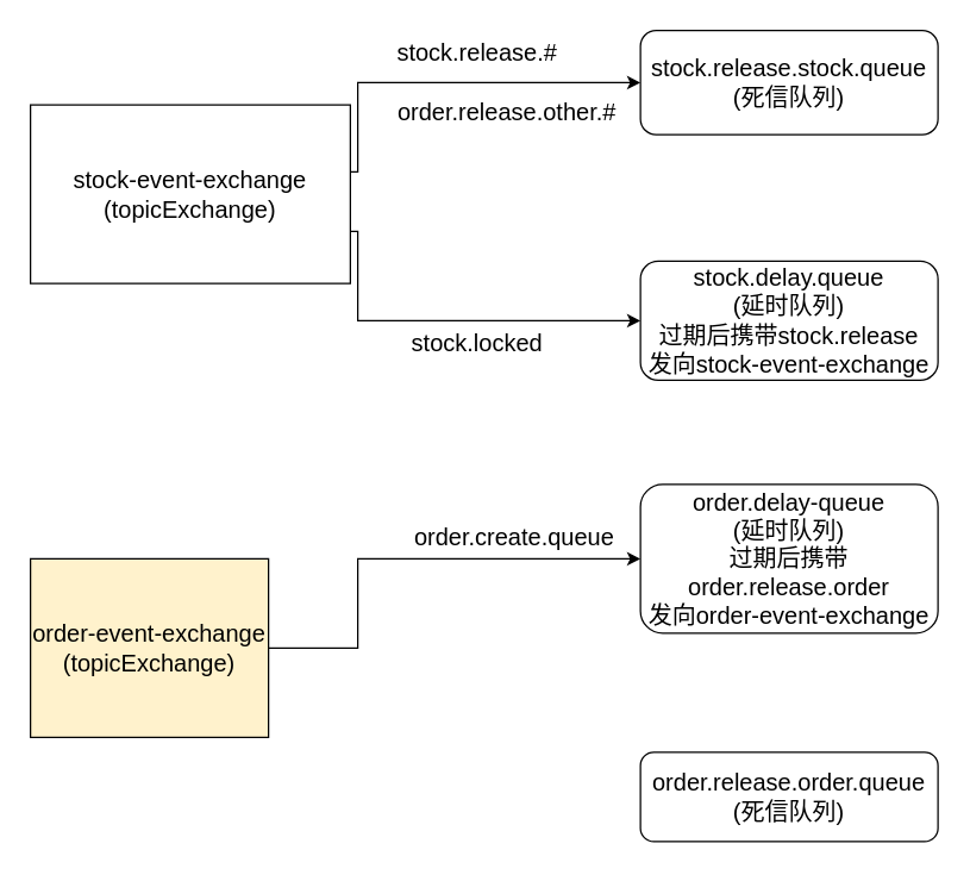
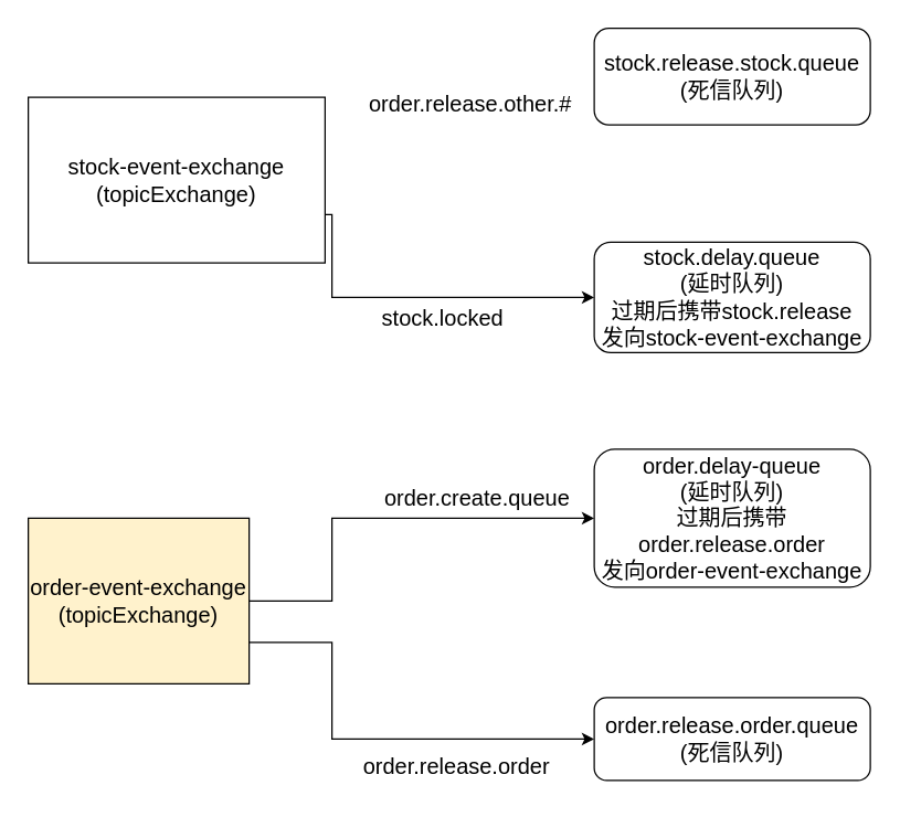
- <mxCell id="7" value="stock.release.#" style="text;html=1;align=center;verticalAlign=middle;resizable=0;points=[];autosize=1;strokeColor=none;fillColor=none;fontSize=16;" vertex="1" parent="1"><mxGeometry x="255" y="20" width="130" height="30" as="geometry" /></mxCell>
- <mxCell id="2" style="edgeStyle=orthogonalEdgeStyle;rounded=0;orthogonalLoop=1;jettySize=auto;html=1;exitX=1;exitY=0.5;exitDx=0;exitDy=0;entryX=0;entryY=0.5;entryDx=0;entryDy=0;fontSize=16;" edge="1" parent="1" source="4" target="5"><mxGeometry relative="1" as="geometry"><Array as="points"><mxPoint x="180" y="115" /><mxPoint x="240" y="115" /><mxPoint x="240" y="55" /></Array></mxGeometry></mxCell>
+ <mxCell id="12" style="edgeStyle=orthogonalEdgeStyle;rounded=0;orthogonalLoop=1;jettySize=auto;html=1;exitX=1;exitY=0.75;exitDx=0;exitDy=0;entryX=0;entryY=0.5;entryDx=0;entryDy=0;fontSize=16;" edge="1" parent="1" source="13" target="14"><mxGeometry relative="1" as="geometry"><Array as="points"><mxPoint x="240" y="465" /><mxPoint x="240" y="535" /></Array></mxGeometry></mxCell>
+ <mxCell id="16" value="order.release.order" style="text;html=1;align=center;verticalAlign=middle;resizable=0;points=[];autosize=1;strokeColor=none;fillColor=none;fontSize=16;" vertex="1" parent="1"><mxGeometry x="250" y="540" width="160" height="30" as="geometry" /></mxCell>
